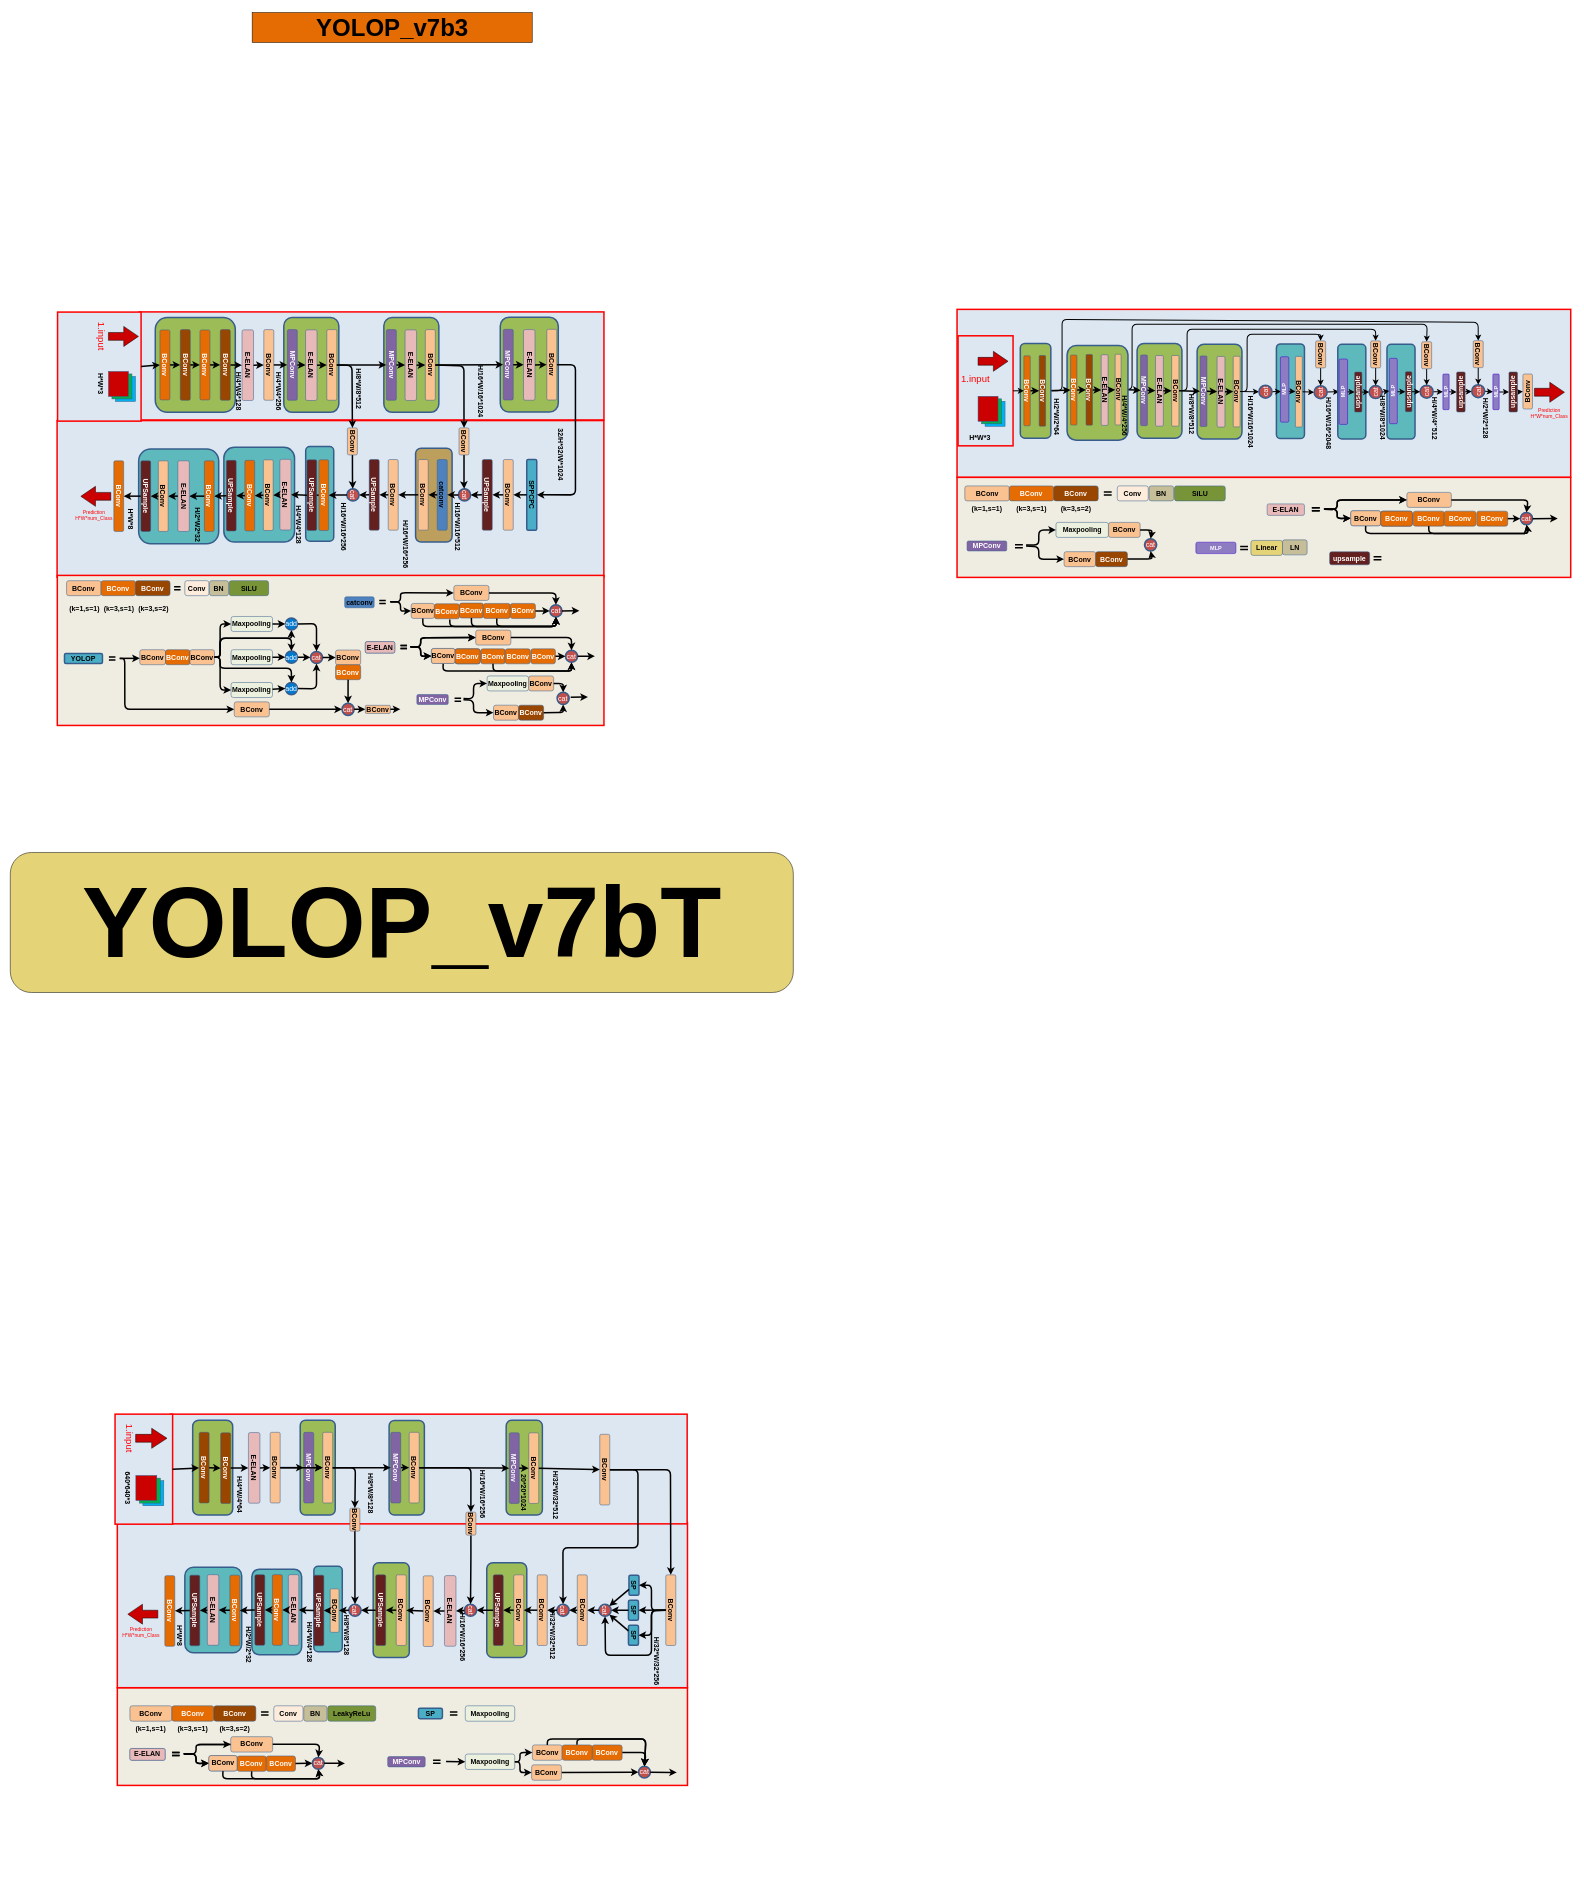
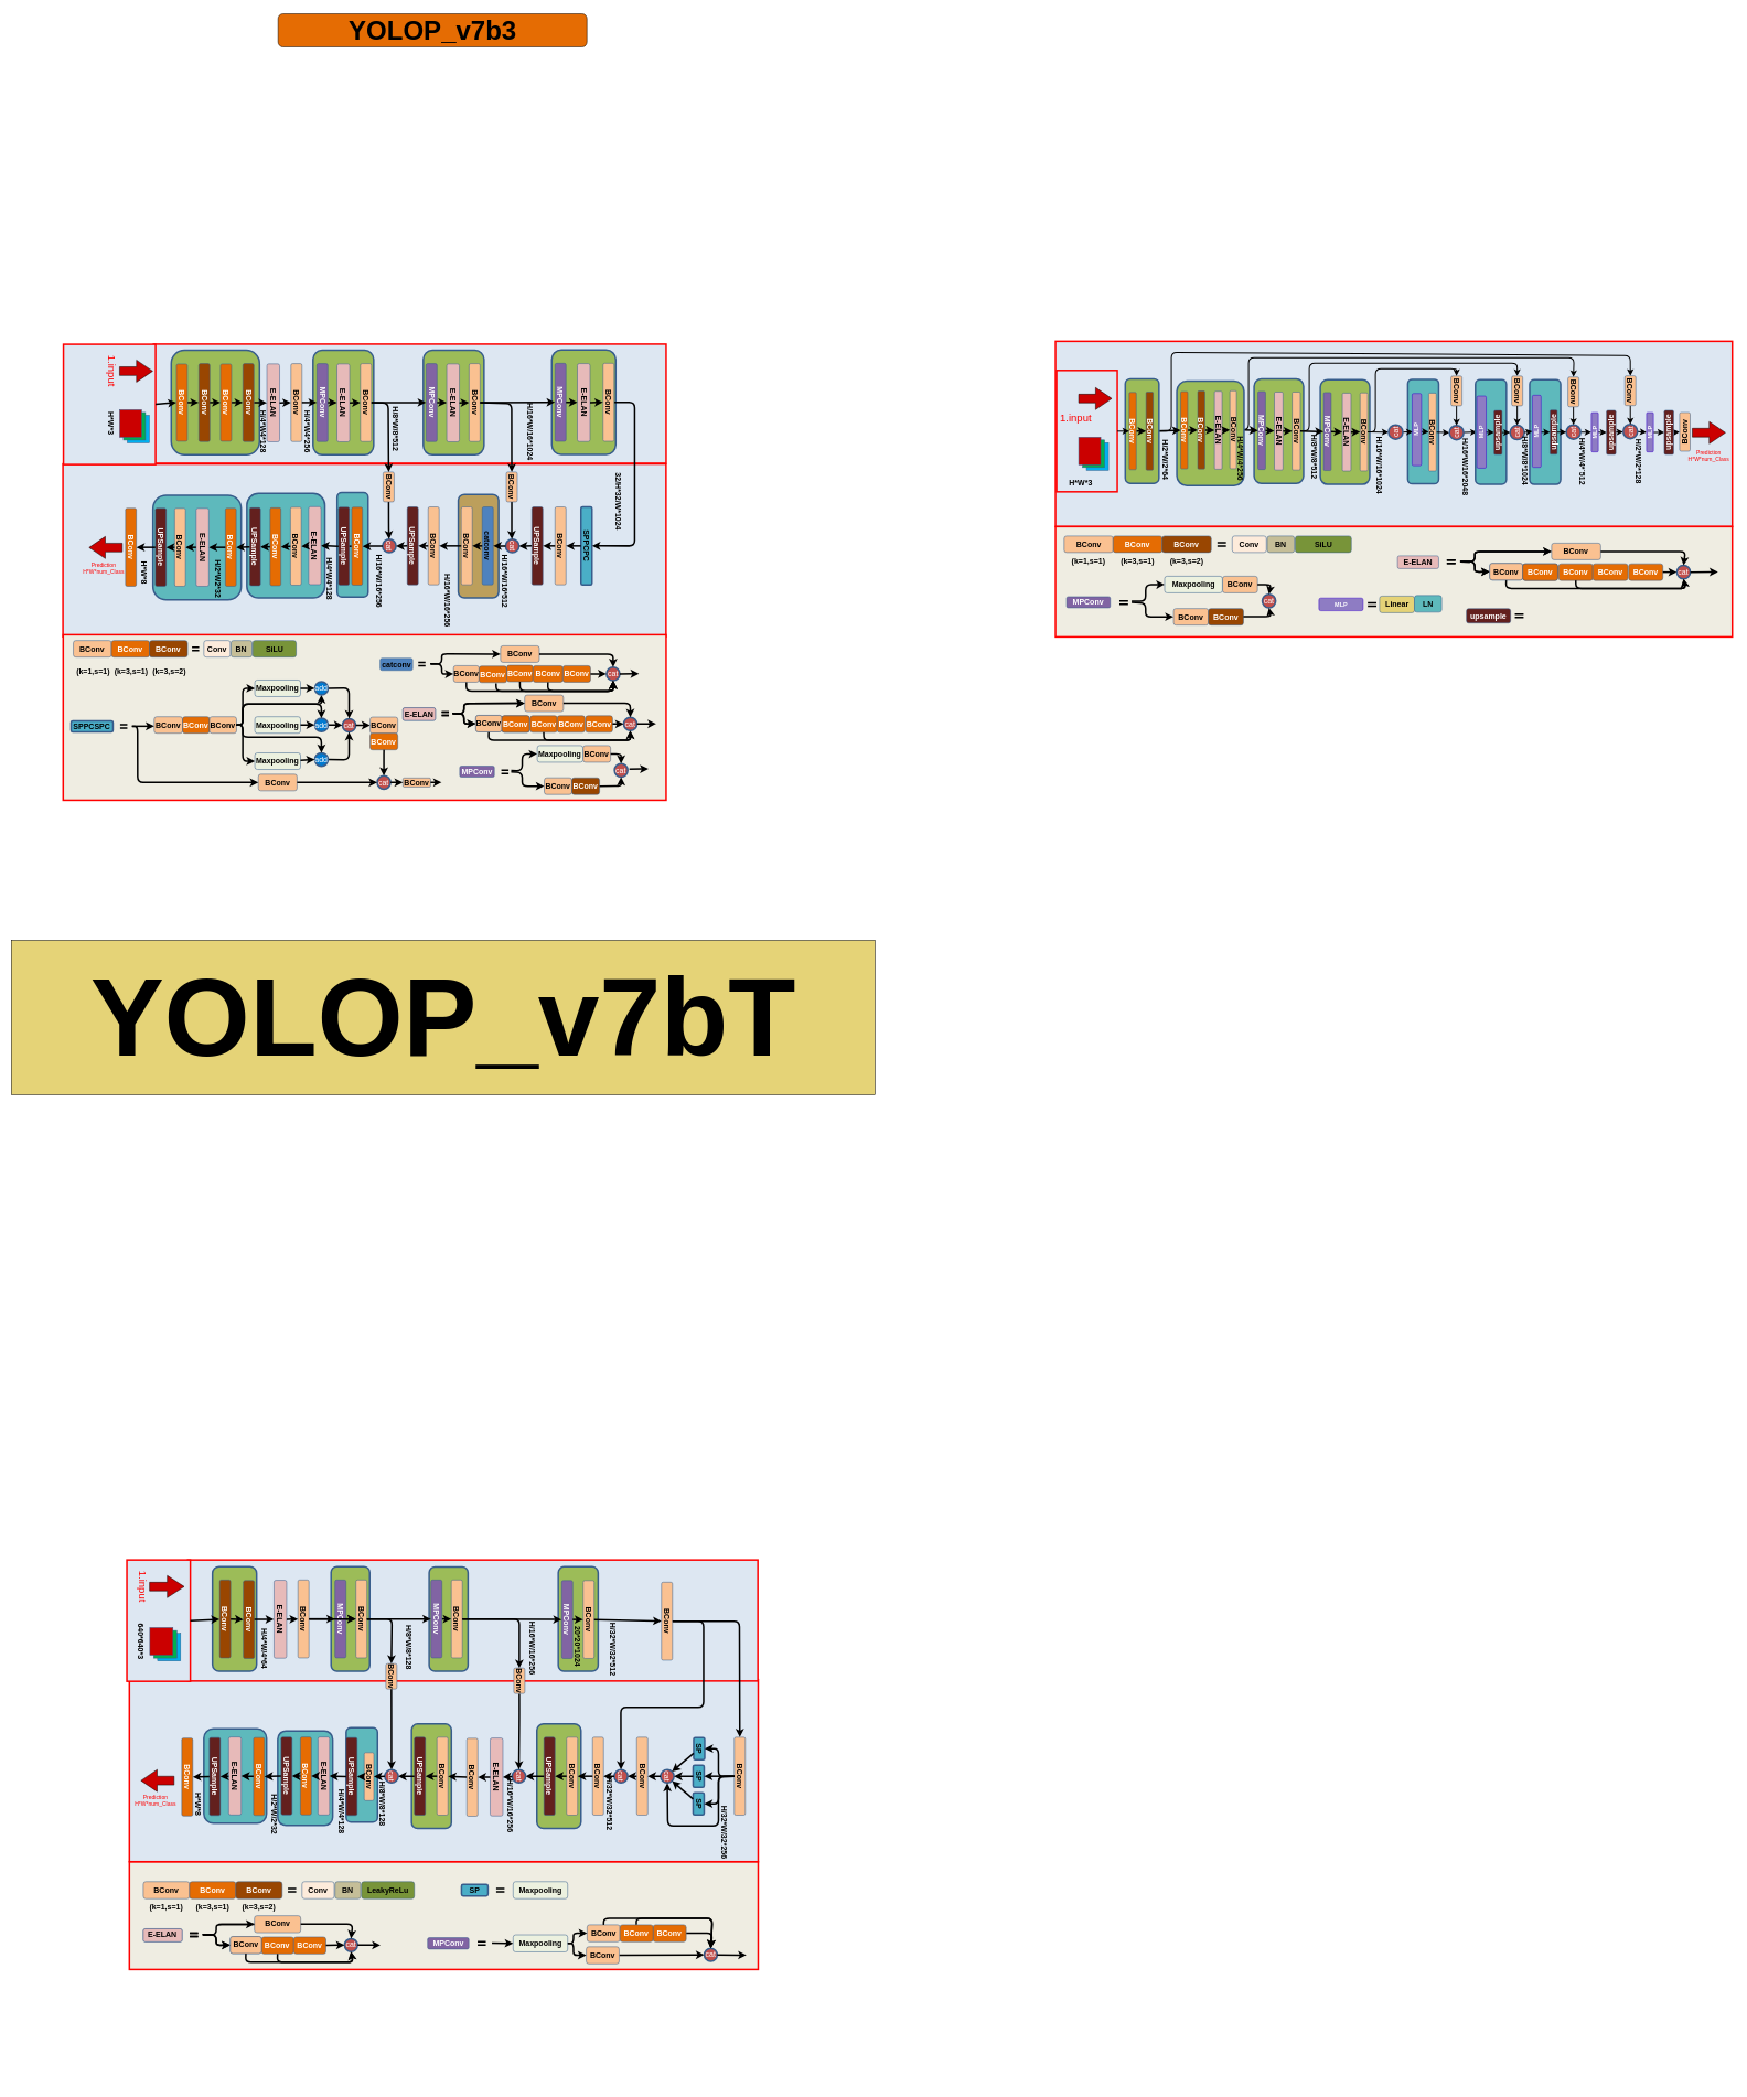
- <mxCell id="4" value="&lt;h1&gt;&lt;b&gt;&lt;font style=&quot;font-size: 48px&quot; color=&quot;#000000&quot;&gt;YOLOP_v7b3&lt;/font&gt;&lt;/b&gt;&lt;/h1&gt;" style="whiteSpace=wrap;html=1;fillColor=#E56C03;fontSize=19;fontStyle=0;rounded=0;" parent="1" vertex="1"><mxGeometry x="503.57" y="20.5" width="560" height="60" as="geometry" /></mxCell>
+ <mxCell id="4" value="&lt;h1&gt;&lt;b&gt;&lt;font style=&quot;font-size: 48px&quot; color=&quot;#000000&quot;&gt;YOLOP_v7b3&lt;/font&gt;&lt;/b&gt;&lt;/h1&gt;" style="rounded=1;whiteSpace=wrap;html=1;fillColor=#E56C03;fontSize=19;fontStyle=0" parent="1" vertex="1"><mxGeometry x="503.57" y="20.5" width="560" height="60" as="geometry" /></mxCell>
- <mxCell id="204" value="&lt;b&gt;LN&lt;/b&gt;" style="rounded=1;whiteSpace=wrap;html=1;labelBackgroundColor=none;fontSize=14;fontColor=#000000;strokeColor=#355D8B;fillColor=#C5BE98;container=0;" parent="200" vertex="1"><mxGeometry x="173.185" width="49.217" height="30" as="geometry" /></mxCell>
+ <mxCell id="204" value="&lt;b&gt;LN&lt;/b&gt;" style="rounded=1;whiteSpace=wrap;html=1;labelBackgroundColor=none;fontSize=14;fontColor=#000000;strokeColor=#355D8B;fillColor=#5eb9bc;container=0;" parent="200" vertex="1"><mxGeometry x="173.185" width="49.217" height="30" as="geometry" /></mxCell>
- <mxCell id="468" value="&lt;font style=&quot;font-size: 14px&quot;&gt;&lt;b&gt;YOLOP&lt;/b&gt;&lt;/font&gt;" style="rounded=1;whiteSpace=wrap;html=1;labelBackgroundColor=none;fontSize=11;fontColor=#000000;strokeColor=#375D8C;strokeWidth=3;fillColor=#4AAEC7;" parent="437" vertex="1"><mxGeometry x="14.373" y="156.38" width="75.899" height="20" as="geometry" /></mxCell>
+ <mxCell id="468" value="&lt;font style=&quot;font-size: 14px&quot;&gt;&lt;b&gt;SPPCSPC&lt;/b&gt;&lt;/font&gt;" style="rounded=1;whiteSpace=wrap;html=1;labelBackgroundColor=none;fontSize=11;fontColor=#000000;strokeColor=#375D8C;strokeWidth=3;fillColor=#4AAEC7;" parent="437" vertex="1"><mxGeometry x="14.373" y="156.38" width="75.899" height="20" as="geometry" /></mxCell>
- <mxCell id="5" value="&lt;h1&gt;&lt;b&gt;&lt;font color=&quot;#000000&quot; style=&quot;font-size: 200px&quot;&gt;YOLOP_v7bT&lt;/font&gt;&lt;/b&gt;&lt;/h1&gt;" style="rounded=1;whiteSpace=wrap;html=1;fillColor=#E5D377;fontSize=50;fontStyle=0" parent="1" vertex="1"><mxGeometry x="20" y="1700" width="1565.63" height="280" as="geometry" /></mxCell>
+ <mxCell id="5" value="&lt;h1&gt;&lt;b&gt;&lt;font color=&quot;#000000&quot; style=&quot;font-size: 200px&quot;&gt;YOLOP_v7bT&lt;/font&gt;&lt;/b&gt;&lt;/h1&gt;" style="whiteSpace=wrap;html=1;fillColor=#E5D377;fontSize=50;fontStyle=0;rounded=0;" parent="1" vertex="1"><mxGeometry x="20" y="1700" width="1565.63" height="280" as="geometry" /></mxCell>
